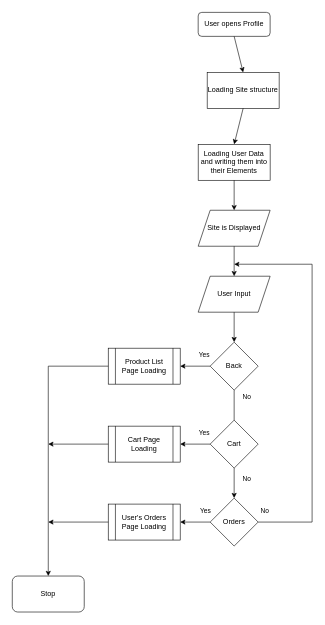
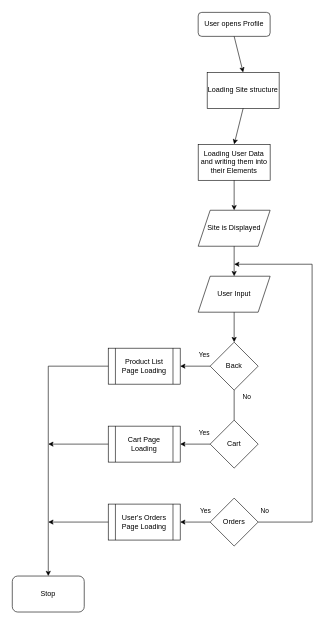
- <mxCell id="14" value="" style="endArrow=classic;html=1;rounded=0;exitX=0.5;exitY=1;exitDx=0;exitDy=0;entryX=0.5;entryY=0;entryDx=0;entryDy=0;" edge="1" parent="1" source="9" target="10"><mxGeometry width="50" height="50" relative="1" as="geometry"><mxPoint x="360" y="630" as="sourcePoint" /><mxPoint x="410" y="580" as="targetPoint" /></mxGeometry></mxCell>
- <mxCell id="15" value="No" style="edgeLabel;html=1;align=center;verticalAlign=middle;resizable=0;points=[];" vertex="1" connectable="0" parent="14"><mxGeometry x="-0.314" relative="1" as="geometry"><mxPoint x="20" as="offset" /></mxGeometry></mxCell>
